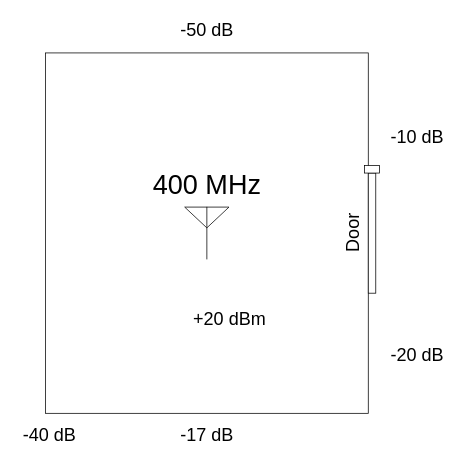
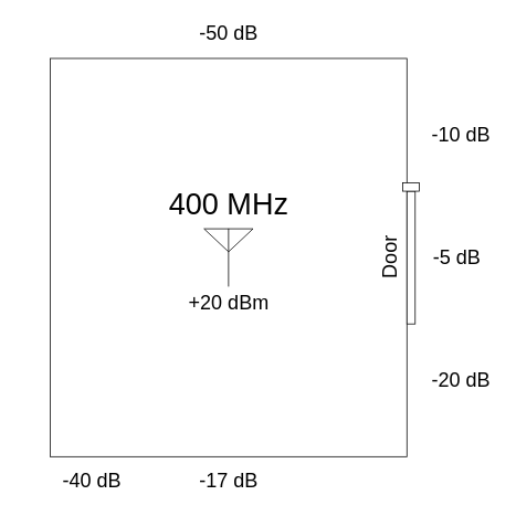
- <mxCell id="7" value="&lt;font style=&quot;font-size: 24px;&quot;&gt;-10 dB&lt;/font&gt;" style="text;html=1;align=center;verticalAlign=middle;resizable=0;points=[];autosize=1;strokeColor=none;fillColor=none;" parent="1" vertex="1"><mxGeometry x="510" y="163" width="90" height="40" as="geometry" /></mxCell>
+ <mxCell id="7" value="&lt;font style=&quot;font-size: 24px;&quot;&gt;-10 dB&lt;/font&gt;" style="text;html=1;align=center;verticalAlign=middle;resizable=0;points=[];autosize=1;strokeColor=none;fillColor=none;" parent="1" vertex="1"><mxGeometry x="510" y="143" width="90" height="40" as="geometry" /></mxCell>
+ <mxCell id="6" value="&lt;font style=&quot;font-size: 24px;&quot;&gt;-5 dB&lt;/font&gt;" style="text;html=1;align=center;verticalAlign=middle;resizable=0;points=[];autosize=1;strokeColor=none;fillColor=none;" parent="1" vertex="1"><mxGeometry x="510" y="290" width="80" height="40" as="geometry" /></mxCell>
- <mxCell id="12" value="&lt;font style=&quot;font-size: 24px;&quot;&gt;+20 dBm&lt;/font&gt;" style="text;html=1;align=center;verticalAlign=middle;resizable=0;points=[];autosize=1;strokeColor=none;fillColor=none;" parent="1" vertex="1"><mxGeometry x="245" y="405" width="120" height="40" as="geometry" /></mxCell>
+ <mxCell id="12" value="&lt;font style=&quot;font-size: 24px;&quot;&gt;+20 dBm&lt;/font&gt;" style="text;html=1;align=center;verticalAlign=middle;resizable=0;points=[];autosize=1;strokeColor=none;fillColor=none;" parent="1" vertex="1"><mxGeometry x="215" y="345" width="120" height="40" as="geometry" /></mxCell>
- <mxCell id="8" value="&lt;font style=&quot;font-size: 24px;&quot;&gt;-20 dB&lt;/font&gt;" style="text;html=1;align=center;verticalAlign=middle;resizable=0;points=[];autosize=1;strokeColor=none;fillColor=none;" parent="1" vertex="1"><mxGeometry x="510" y="453" width="90" height="40" as="geometry" /></mxCell>
+ <mxCell id="8" value="&lt;font style=&quot;font-size: 24px;&quot;&gt;-20 dB&lt;/font&gt;" style="text;html=1;align=center;verticalAlign=middle;resizable=0;points=[];autosize=1;strokeColor=none;fillColor=none;" parent="1" vertex="1"><mxGeometry x="510" y="438" width="90" height="40" as="geometry" /></mxCell>
- <mxCell id="11" value="&lt;font style=&quot;font-size: 24px;&quot;&gt;-40 dB&lt;/font&gt;" style="text;html=1;align=center;verticalAlign=middle;resizable=0;points=[];autosize=1;strokeColor=none;fillColor=none;" parent="1" vertex="1"><mxGeometry x="20" y="560" width="90" height="40" as="geometry" /></mxCell>
+ <mxCell id="11" value="&lt;font style=&quot;font-size: 24px;&quot;&gt;-40 dB&lt;/font&gt;" style="text;html=1;align=center;verticalAlign=middle;resizable=0;points=[];autosize=1;strokeColor=none;fillColor=none;" parent="1" vertex="1"><mxGeometry x="65" y="560" width="90" height="40" as="geometry" /></mxCell>
